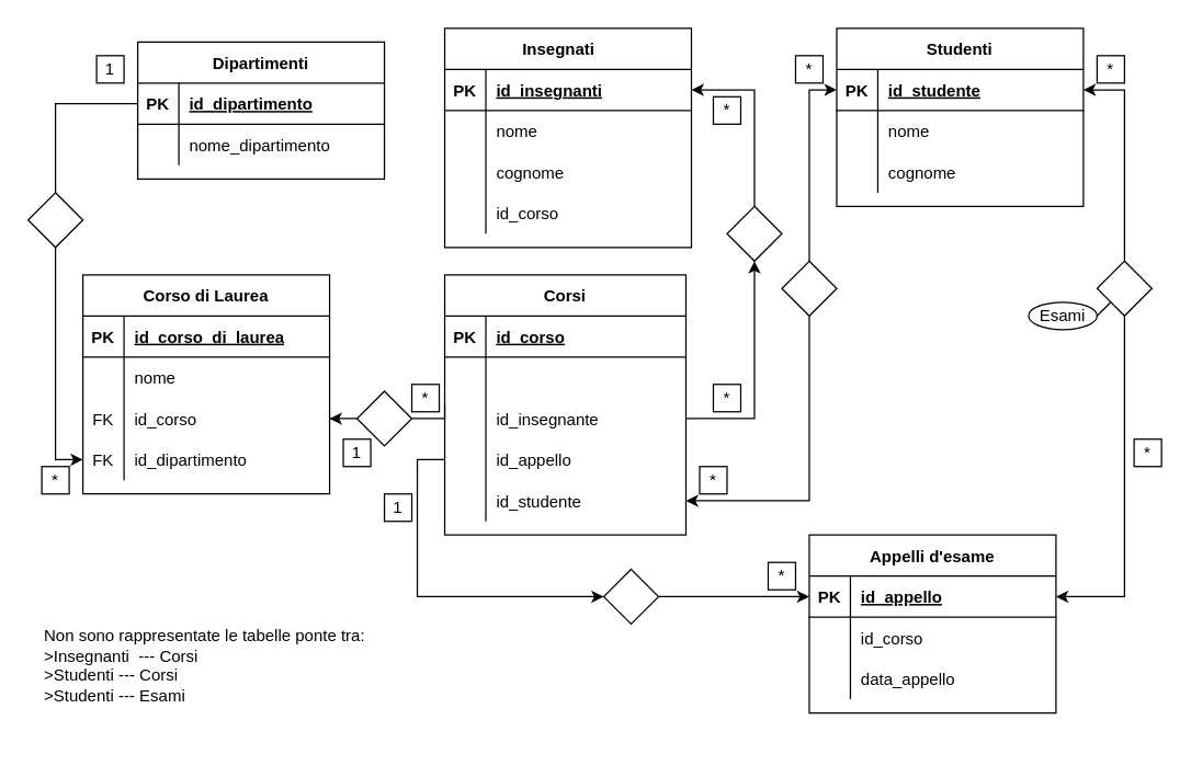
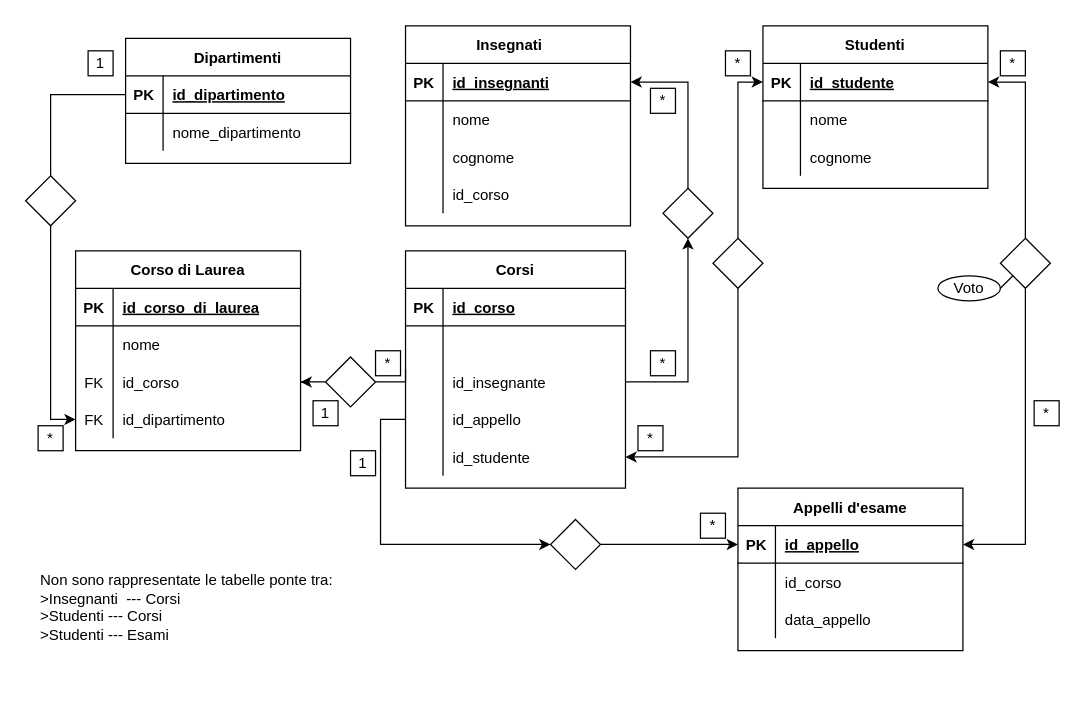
- <mxCell id="93" value="Esami" style="ellipse;whiteSpace=wrap;html=1;" vertex="1" parent="1"><mxGeometry x="750" y="220" width="50" height="20" as="geometry" /></mxCell>
+ <mxCell id="93" value="Voto" style="ellipse;whiteSpace=wrap;html=1;" vertex="1" parent="1"><mxGeometry x="750" y="220" width="50" height="20" as="geometry" /></mxCell>
